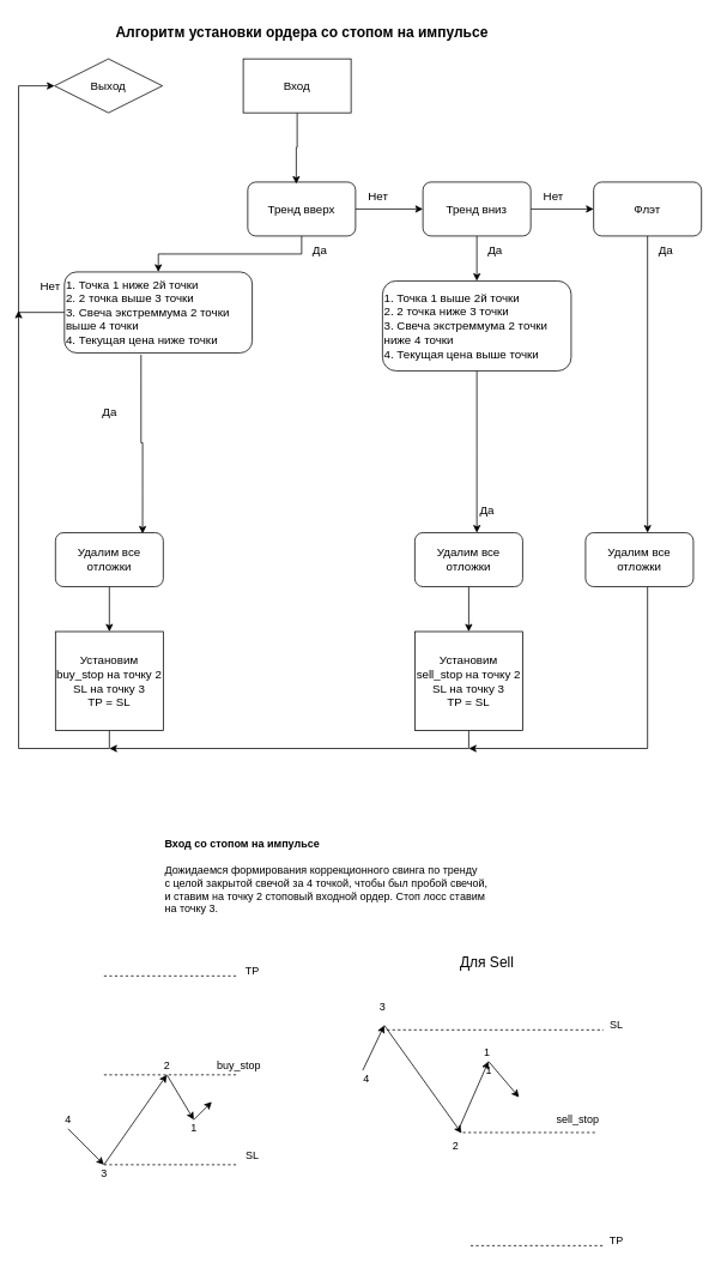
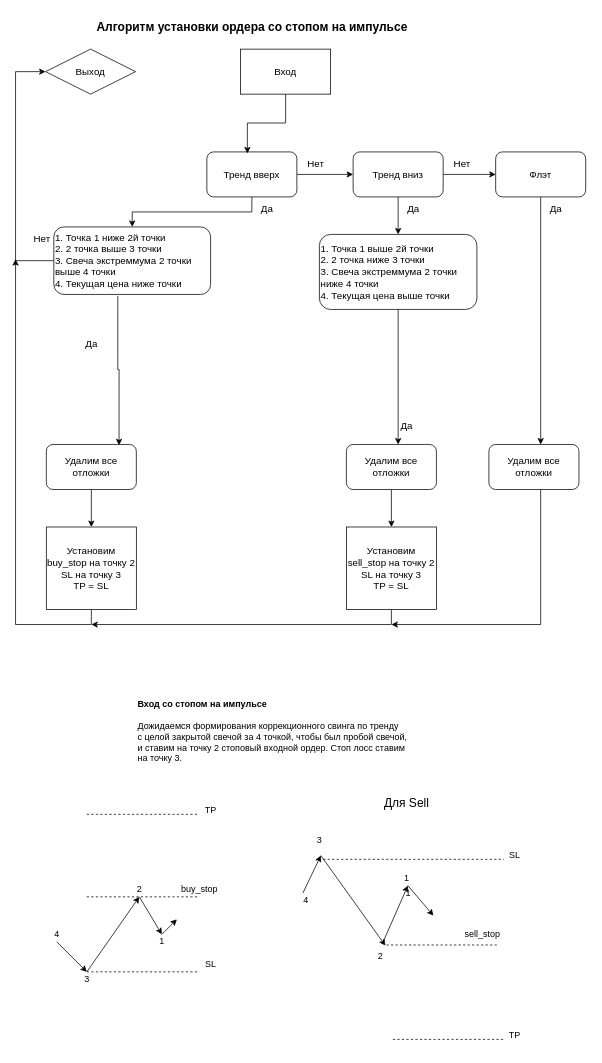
- <mxCell id="36" value="Вход" style="rounded=0;whiteSpace=wrap;html=1;fontSize=13;" vertex="1" parent="1"><mxGeometry x="270" y="65" width="120" height="60" as="geometry" /></mxCell>
+ <mxCell id="36" value="Вход" style="rounded=0;whiteSpace=wrap;html=1;fontSize=13;" vertex="1" parent="1"><mxGeometry x="320" y="65" width="120" height="60" as="geometry" /></mxCell>
